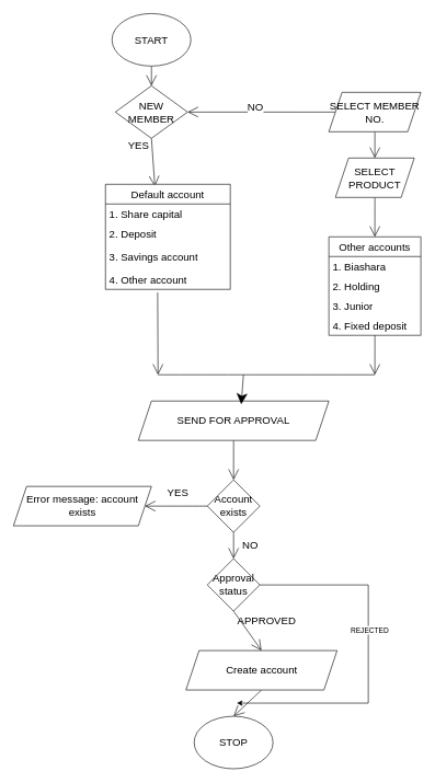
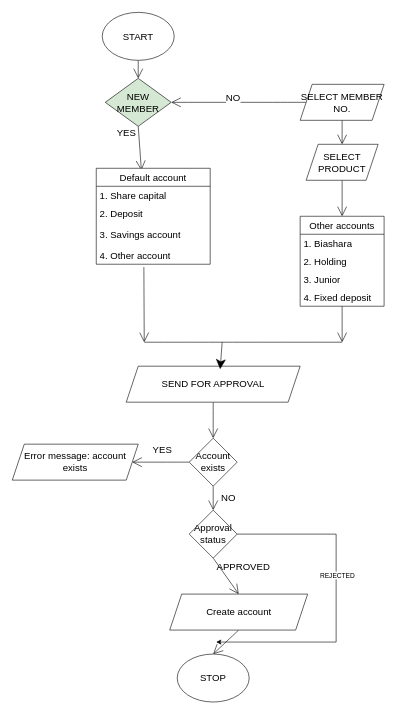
- <mxCell id="5" value="NEW MEMBER" style="rhombus;whiteSpace=wrap;html=1;fontSize=16;" parent="1" vertex="1"><mxGeometry x="175" y="130" width="110" height="80" as="geometry" /></mxCell>
+ <mxCell id="5" value="NEW MEMBER" style="rhombus;whiteSpace=wrap;html=1;fontSize=16;fillColor=#d5e8d4;" parent="1" vertex="1"><mxGeometry x="175" y="130" width="110" height="80" as="geometry" /></mxCell>
